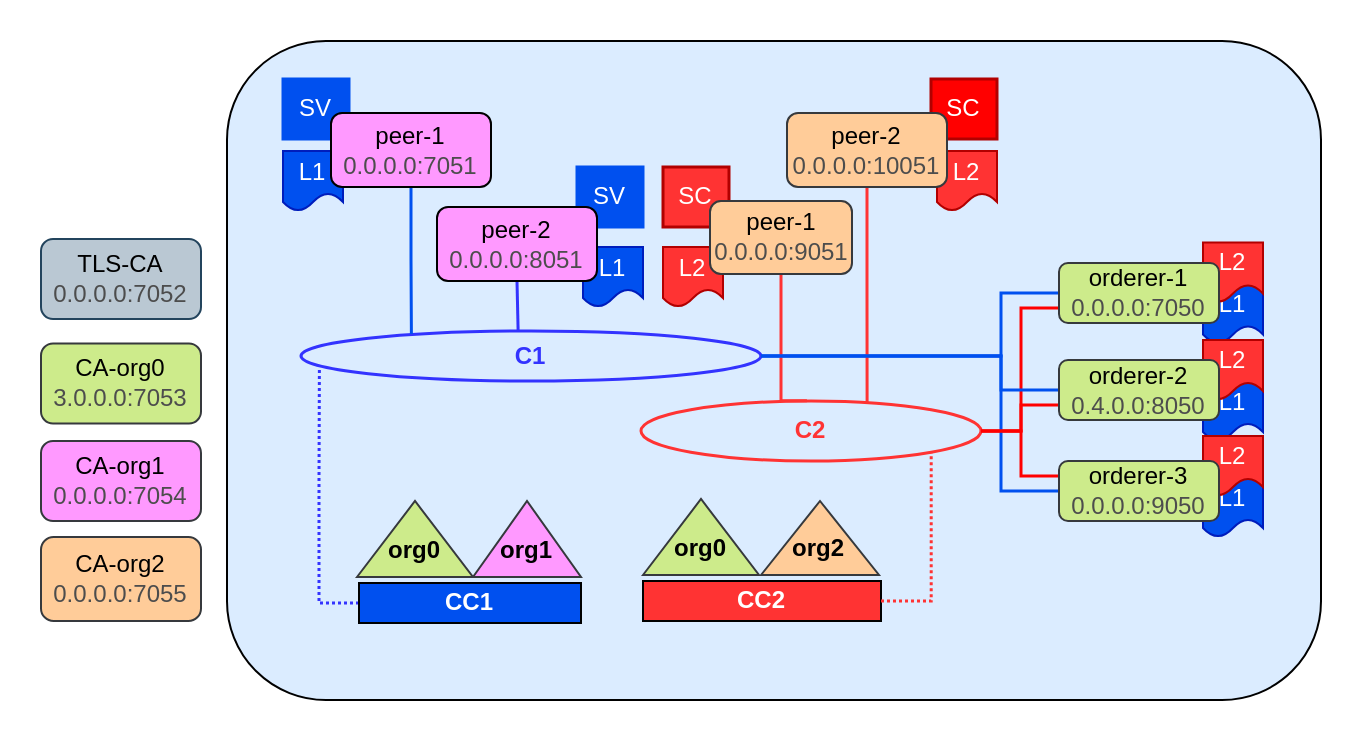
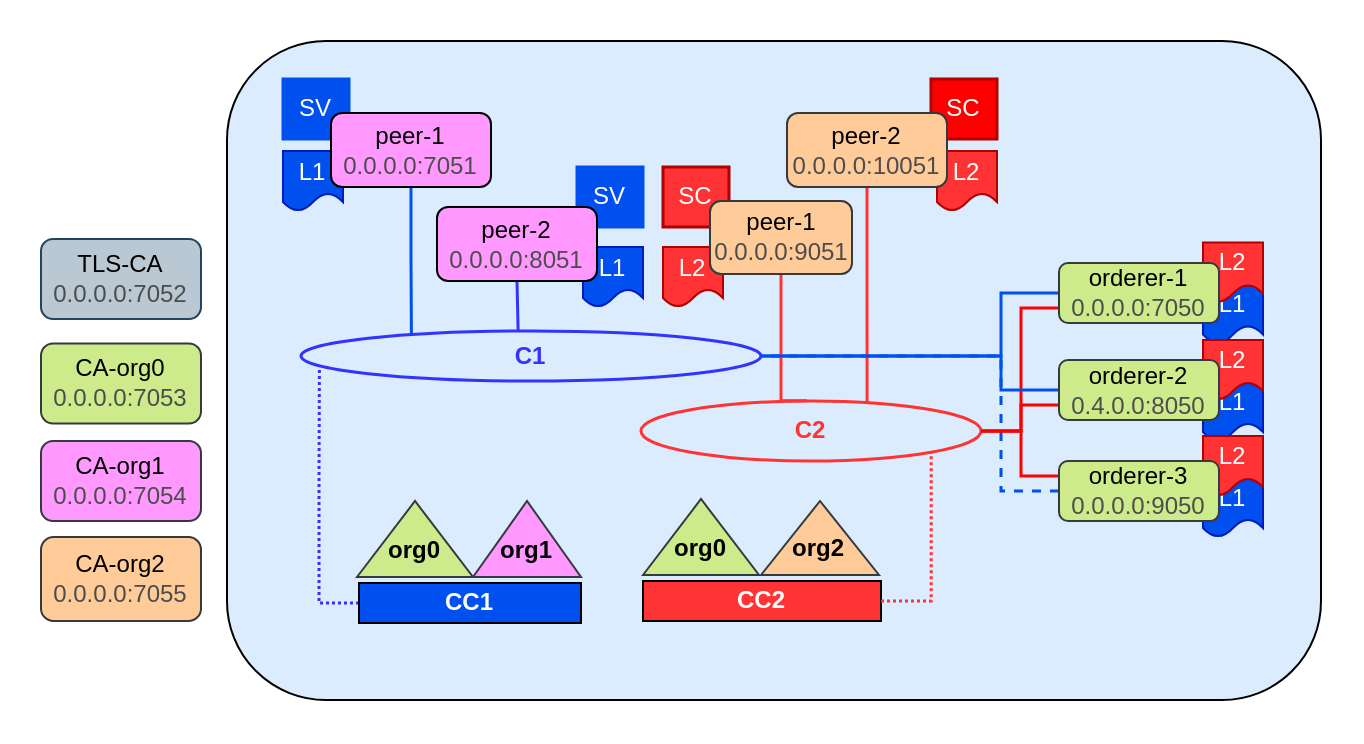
- <mxCell id="11" value="&lt;span style=&quot;font-weight: normal;&quot;&gt;CA-org0&lt;br&gt;&lt;font color=&quot;#4d4d4d&quot;&gt;3.0.0.0:7053&lt;/font&gt;&lt;br&gt;&lt;/span&gt;" style="rounded=1;whiteSpace=wrap;html=1;strokeColor=#36393d;fillColor=#cdeb8b;fontStyle=1" parent="1" vertex="1"><mxGeometry x="20" y="171.25" width="80" height="40" as="geometry" /></mxCell>
+ <mxCell id="11" value="&lt;span style=&quot;font-weight: normal;&quot;&gt;CA-org0&lt;br&gt;&lt;font color=&quot;#4d4d4d&quot;&gt;0.0.0.0:7053&lt;/font&gt;&lt;br&gt;&lt;/span&gt;" style="rounded=1;whiteSpace=wrap;html=1;strokeColor=#36393d;fillColor=#cdeb8b;fontStyle=1" parent="1" vertex="1"><mxGeometry x="20" y="171.25" width="80" height="40" as="geometry" /></mxCell>
- <mxCell id="40" style="edgeStyle=orthogonalEdgeStyle;rounded=0;orthogonalLoop=1;jettySize=auto;html=1;exitX=0;exitY=0.5;exitDx=0;exitDy=0;entryX=1;entryY=0.5;entryDx=0;entryDy=0;fontColor=#FFFFFF;endArrow=none;endFill=0;strokeColor=#0050EF;strokeWidth=1.5;" parent="1" source="42" target="8" edge="1"><mxGeometry relative="1" as="geometry"><Array as="points"><mxPoint x="500" y="245" /><mxPoint x="500" y="178" /></Array></mxGeometry></mxCell>
+ <mxCell id="40" style="edgeStyle=orthogonalEdgeStyle;rounded=0;orthogonalLoop=1;jettySize=auto;html=1;exitX=0;exitY=0.5;exitDx=0;exitDy=0;entryX=1;entryY=0.5;entryDx=0;entryDy=0;fontColor=#FFFFFF;endArrow=none;endFill=0;strokeColor=#0050EF;strokeWidth=1.5;dashed=1;" parent="1" source="42" target="8" edge="1"><mxGeometry relative="1" as="geometry"><Array as="points"><mxPoint x="500" y="245" /><mxPoint x="500" y="178" /></Array></mxGeometry></mxCell>
